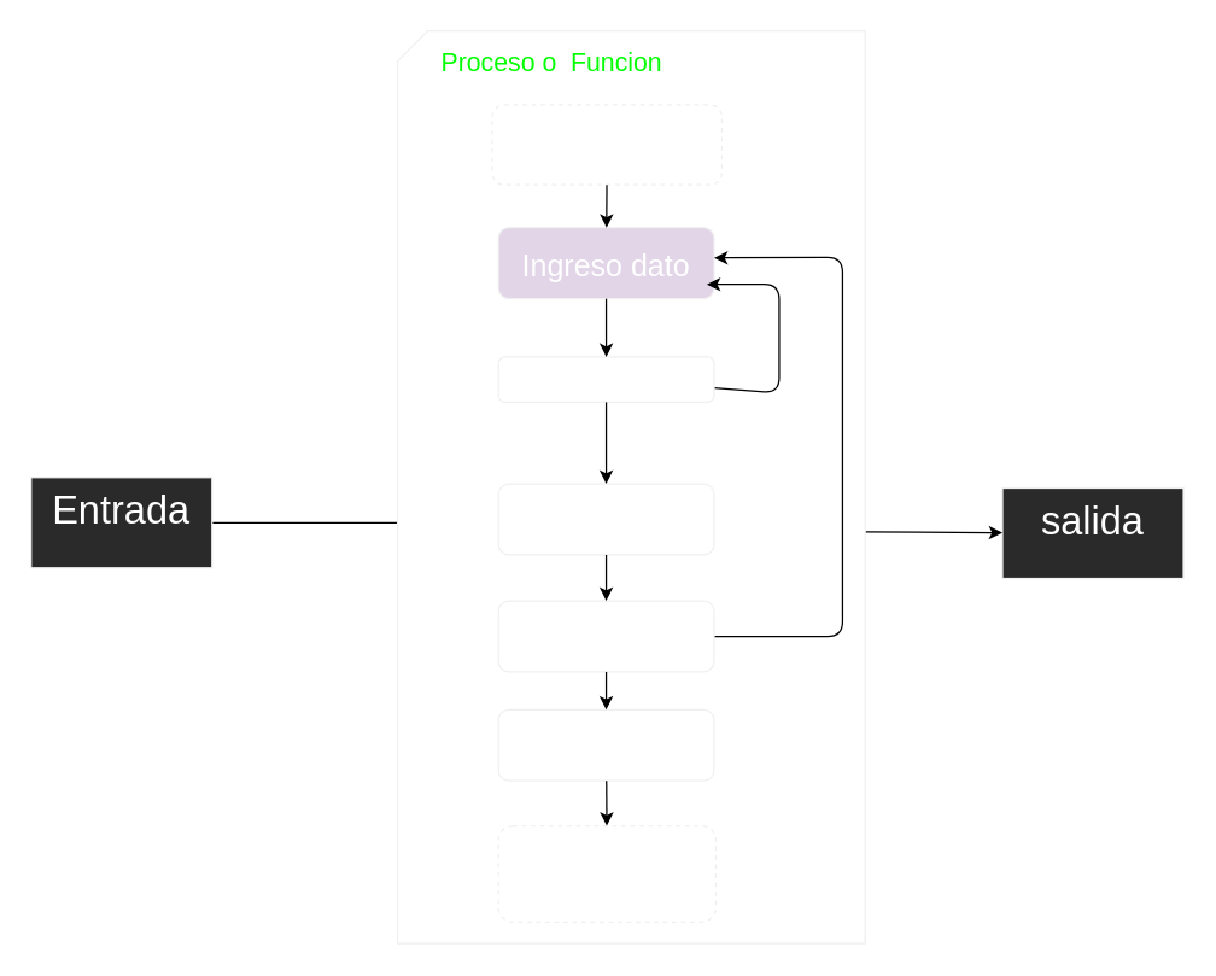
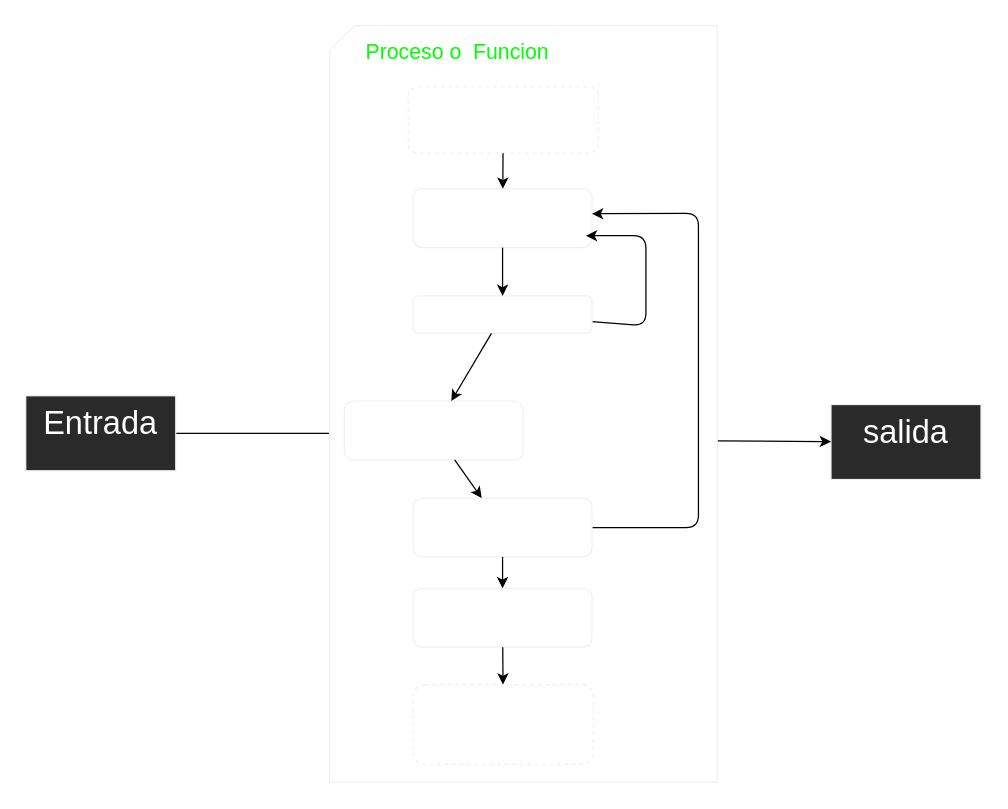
- <mxCell id="8" value="&lt;font style=&quot;font-size: 20px&quot;&gt;Ingreso dato&lt;/font&gt;" style="rounded=1;whiteSpace=wrap;html=1;fontSize=26;fontColor=#FFFFFF;strokeColor=#F0F0F0;fillColor=#e1d5e7;" parent="1" vertex="1"><mxGeometry x="329.844" y="150.436" width="143.031" height="47.12" as="geometry" /></mxCell>
+ <mxCell id="8" value="&lt;font style=&quot;font-size: 20px&quot;&gt;Ingreso dato&lt;/font&gt;" style="rounded=1;whiteSpace=wrap;html=1;fontSize=26;fontColor=#FFFFFF;strokeColor=#F0F0F0;" parent="1" vertex="1"><mxGeometry x="329.844" y="150.436" width="143.031" height="47.12" as="geometry" /></mxCell>
- <mxCell id="13" value="&lt;font style=&quot;font-size: 20px&quot;&gt;proceso dato&lt;/font&gt;" style="rounded=1;whiteSpace=wrap;html=1;fontSize=26;fontColor=#FFFFFF;strokeColor=#F0F0F0;" parent="1" vertex="1"><mxGeometry x="329.844" y="320.243" width="143.031" height="47.12" as="geometry" /></mxCell>
+ <mxCell id="13" value="&lt;font style=&quot;font-size: 20px&quot;&gt;proceso dato&lt;/font&gt;" style="rounded=1;whiteSpace=wrap;html=1;fontSize=26;fontColor=#FFFFFF;strokeColor=#F0F0F0;" parent="1" vertex="1"><mxGeometry x="274.844" y="320.243" width="143.031" height="47.12" as="geometry" /></mxCell>
- <mxCell id="16" value="&lt;font style=&quot;font-size: 20px&quot;&gt;Sigo?&lt;/font&gt;" style="rounded=1;whiteSpace=wrap;html=1;fontSize=26;fontColor=#FFFFFF;strokeColor=#F0F0F0;" parent="1" vertex="1"><mxGeometry x="329.844" y="397.804" width="143.031" height="47.12" as="geometry" /></mxCell>
+ <mxCell id="16" value="&lt;font style=&quot;font-size: 20px&quot;&gt;Ingreso?&lt;/font&gt;" style="rounded=1;whiteSpace=wrap;html=1;fontSize=26;fontColor=#FFFFFF;strokeColor=#F0F0F0;" parent="1" vertex="1"><mxGeometry x="329.844" y="397.804" width="143.031" height="47.12" as="geometry" /></mxCell>
